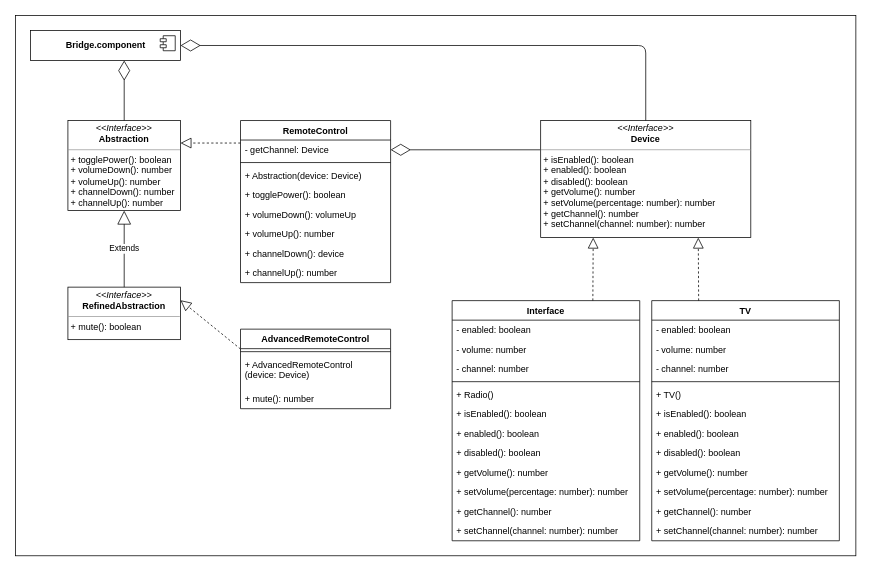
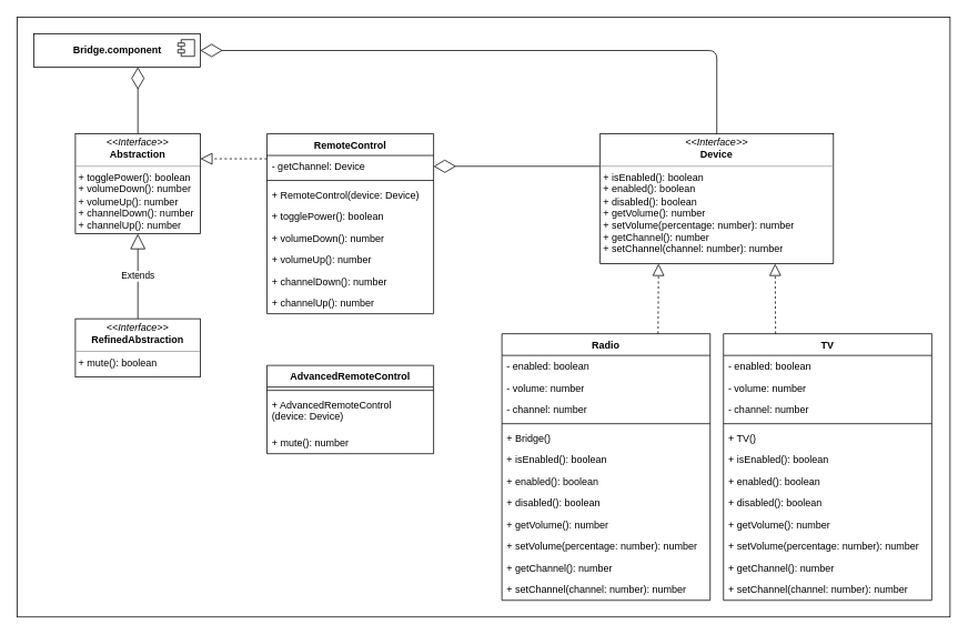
- <mxCell id="11" value="+ Abstraction(device: Device)" style="text;strokeColor=none;fillColor=none;align=left;verticalAlign=top;spacingLeft=4;spacingRight=4;overflow=hidden;rotatable=0;points=[[0,0.5],[1,0.5]];portConstraint=eastwest;" vertex="1" parent="8"><mxGeometry y="60" width="200" height="26" as="geometry" /></mxCell>
+ <mxCell id="11" value="+ RemoteControl(device: Device)" style="text;strokeColor=none;fillColor=none;align=left;verticalAlign=top;spacingLeft=4;spacingRight=4;overflow=hidden;rotatable=0;points=[[0,0.5],[1,0.5]];portConstraint=eastwest;" vertex="1" parent="8"><mxGeometry y="60" width="200" height="26" as="geometry" /></mxCell>
- <mxCell id="13" value="+ volumeDown(): volumeUp" style="text;strokeColor=none;fillColor=none;align=left;verticalAlign=top;spacingLeft=4;spacingRight=4;overflow=hidden;rotatable=0;points=[[0,0.5],[1,0.5]];portConstraint=eastwest;" vertex="1" parent="8"><mxGeometry y="112" width="200" height="26" as="geometry" /></mxCell>
+ <mxCell id="13" value="+ volumeDown(): number" style="text;strokeColor=none;fillColor=none;align=left;verticalAlign=top;spacingLeft=4;spacingRight=4;overflow=hidden;rotatable=0;points=[[0,0.5],[1,0.5]];portConstraint=eastwest;" vertex="1" parent="8"><mxGeometry y="112" width="200" height="26" as="geometry" /></mxCell>
- <mxCell id="15" value="+ channelDown(): device" style="text;strokeColor=none;fillColor=none;align=left;verticalAlign=top;spacingLeft=4;spacingRight=4;overflow=hidden;rotatable=0;points=[[0,0.5],[1,0.5]];portConstraint=eastwest;" vertex="1" parent="8"><mxGeometry y="164" width="200" height="26" as="geometry" /></mxCell>
+ <mxCell id="15" value="+ channelDown(): number" style="text;strokeColor=none;fillColor=none;align=left;verticalAlign=top;spacingLeft=4;spacingRight=4;overflow=hidden;rotatable=0;points=[[0,0.5],[1,0.5]];portConstraint=eastwest;" vertex="1" parent="8"><mxGeometry y="164" width="200" height="26" as="geometry" /></mxCell>
- <mxCell id="26" value="Interface" style="swimlane;fontStyle=1;align=center;verticalAlign=top;childLayout=stackLayout;horizontal=1;startSize=26;horizontalStack=0;resizeParent=1;resizeParentMax=0;resizeLast=0;collapsible=1;marginBottom=0;" vertex="1" parent="1"><mxGeometry x="602" y="400" width="250" height="320" as="geometry" /></mxCell>
+ <mxCell id="26" value="Radio" style="swimlane;fontStyle=1;align=center;verticalAlign=top;childLayout=stackLayout;horizontal=1;startSize=26;horizontalStack=0;resizeParent=1;resizeParentMax=0;resizeLast=0;collapsible=1;marginBottom=0;" vertex="1" parent="1"><mxGeometry x="602" y="400" width="250" height="320" as="geometry" /></mxCell>
- <mxCell id="22" value="" style="endArrow=block;dashed=1;endFill=0;endSize=12;html=1;entryX=1;entryY=0.25;entryDx=0;entryDy=0;exitX=0;exitY=0.25;exitDx=0;exitDy=0;" edge="1" parent="1" source="18" target="6"><mxGeometry width="160" relative="1" as="geometry"><mxPoint x="240" y="567" as="sourcePoint" /><mxPoint x="400" y="567" as="targetPoint" /></mxGeometry></mxCell>
- <mxCell id="31" value="+ Radio()" style="text;strokeColor=none;fillColor=none;align=left;verticalAlign=top;spacingLeft=4;spacingRight=4;overflow=hidden;rotatable=0;points=[[0,0.5],[1,0.5]];portConstraint=eastwest;" vertex="1" parent="26"><mxGeometry y="112" width="250" height="26" as="geometry" /></mxCell>
+ <mxCell id="31" value="+ Bridge()" style="text;strokeColor=none;fillColor=none;align=left;verticalAlign=top;spacingLeft=4;spacingRight=4;overflow=hidden;rotatable=0;points=[[0,0.5],[1,0.5]];portConstraint=eastwest;" vertex="1" parent="26"><mxGeometry y="112" width="250" height="26" as="geometry" /></mxCell>
